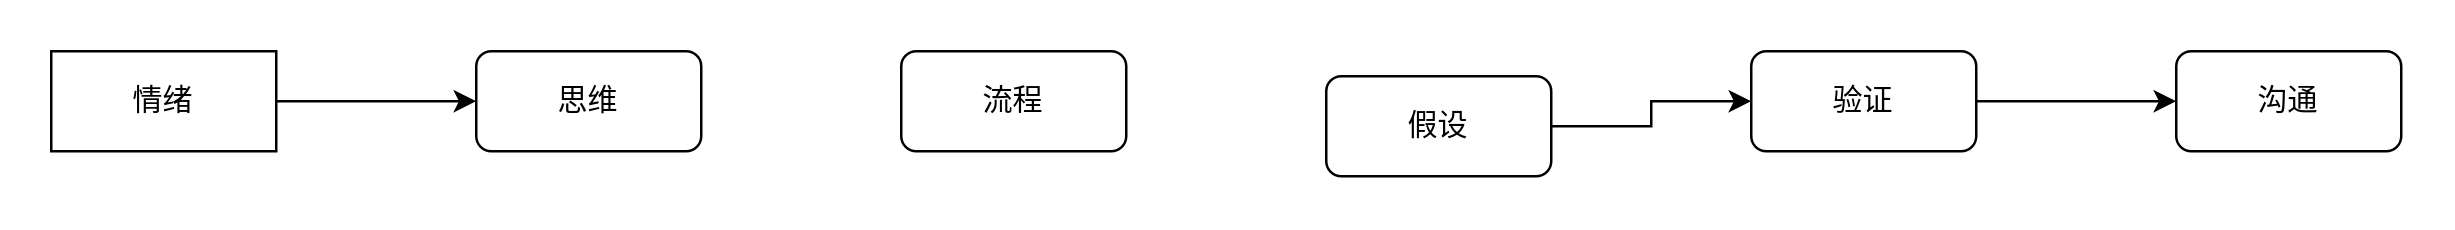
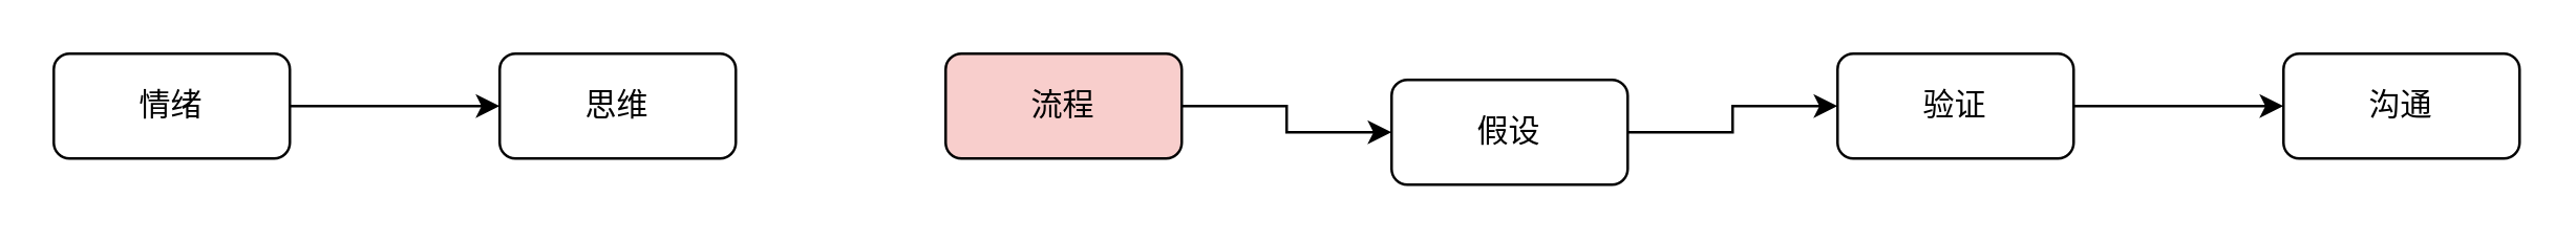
- <mxCell id="3" value="情绪" style="whiteSpace=wrap;html=1;rounded=0;" vertex="1" parent="1"><mxGeometry x="20" y="20" width="90" height="40" as="geometry" /></mxCell>
+ <mxCell id="3" value="情绪" style="rounded=1;whiteSpace=wrap;html=1;" vertex="1" parent="1"><mxGeometry x="20" y="20" width="90" height="40" as="geometry" /></mxCell>
- <mxCell id="6" value="流程" style="rounded=1;whiteSpace=wrap;html=1;" vertex="1" parent="1"><mxGeometry x="360" y="20" width="90" height="40" as="geometry" /></mxCell>
+ <mxCell id="6" value="流程" style="rounded=1;whiteSpace=wrap;html=1;fillColor=#f8cecc;" vertex="1" parent="1"><mxGeometry x="360" y="20" width="90" height="40" as="geometry" /></mxCell>
+ <mxCell id="5" value="" style="edgeStyle=orthogonalEdgeStyle;rounded=0;orthogonalLoop=1;jettySize=auto;html=1;" edge="1" parent="1" source="6" target="8"><mxGeometry relative="1" as="geometry" /></mxCell>
